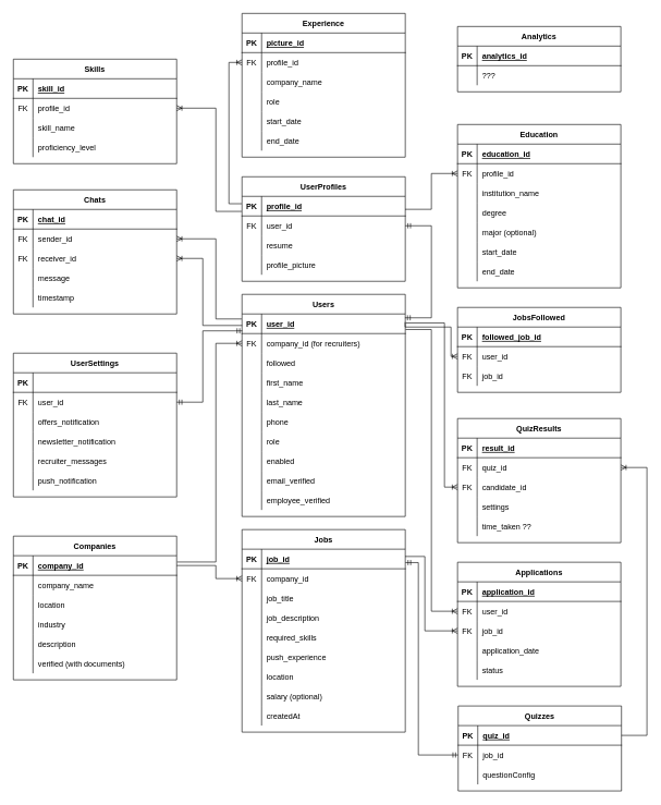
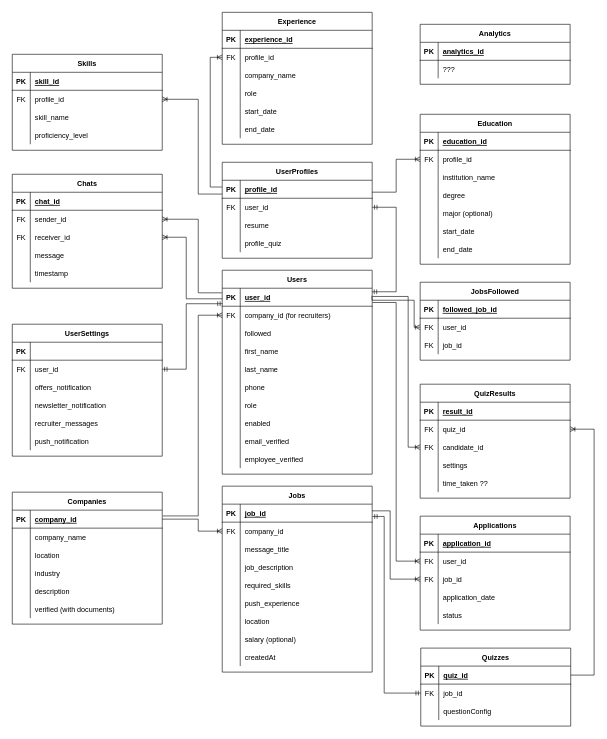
- <mxCell id="203" value="picture_id" style="shape=partialRectangle;overflow=hidden;connectable=0;fillColor=none;top=0;left=0;bottom=0;right=0;align=left;spacingLeft=6;fontStyle=5;" parent="201" vertex="1"><mxGeometry x="30" width="220" height="30" as="geometry"><mxRectangle width="220" height="30" as="alternateBounds" /></mxGeometry></mxCell>
+ <mxCell id="203" value="experience_id" style="shape=partialRectangle;overflow=hidden;connectable=0;fillColor=none;top=0;left=0;bottom=0;right=0;align=left;spacingLeft=6;fontStyle=5;" parent="201" vertex="1"><mxGeometry x="30" width="220" height="30" as="geometry"><mxRectangle width="220" height="30" as="alternateBounds" /></mxGeometry></mxCell>
- <mxCell id="14" value="profile_picture" style="shape=partialRectangle;overflow=hidden;connectable=0;fillColor=none;top=0;left=0;bottom=0;right=0;align=left;spacingLeft=6;" parent="12" vertex="1"><mxGeometry x="30" width="220" height="30" as="geometry"><mxRectangle width="220" height="30" as="alternateBounds" /></mxGeometry></mxCell>
+ <mxCell id="14" value="profile_quiz" style="shape=partialRectangle;overflow=hidden;connectable=0;fillColor=none;top=0;left=0;bottom=0;right=0;align=left;spacingLeft=6;" parent="12" vertex="1"><mxGeometry x="30" width="220" height="30" as="geometry"><mxRectangle width="220" height="30" as="alternateBounds" /></mxGeometry></mxCell>
- <mxCell id="24" value="job_title" style="shape=partialRectangle;overflow=hidden;connectable=0;fillColor=none;top=0;left=0;bottom=0;right=0;align=left;spacingLeft=6;" parent="22" vertex="1"><mxGeometry x="30" width="220" height="30" as="geometry"><mxRectangle width="220" height="30" as="alternateBounds" /></mxGeometry></mxCell>
+ <mxCell id="24" value="message_title" style="shape=partialRectangle;overflow=hidden;connectable=0;fillColor=none;top=0;left=0;bottom=0;right=0;align=left;spacingLeft=6;" parent="22" vertex="1"><mxGeometry x="30" width="220" height="30" as="geometry"><mxRectangle width="220" height="30" as="alternateBounds" /></mxGeometry></mxCell>
